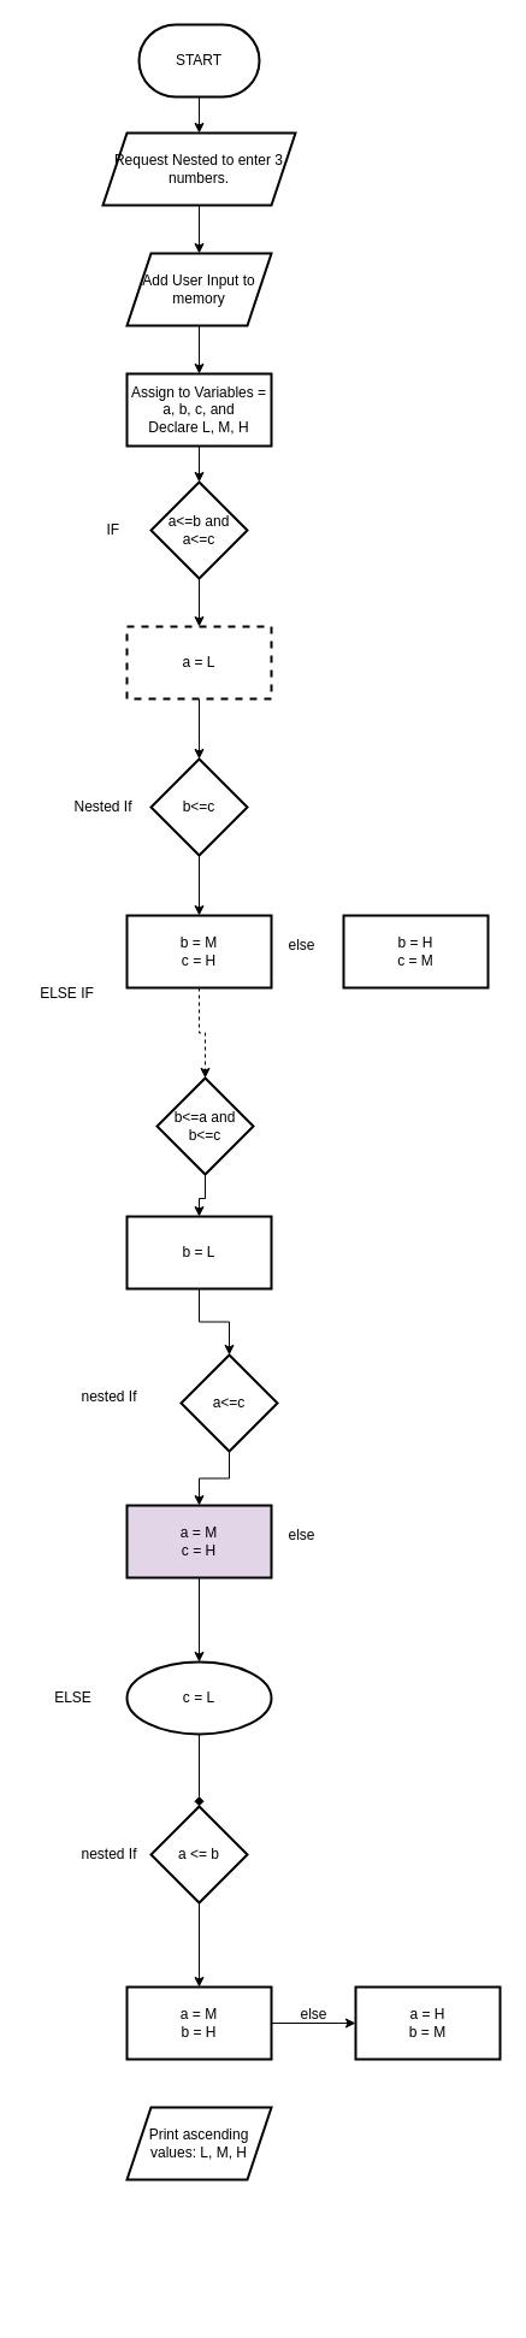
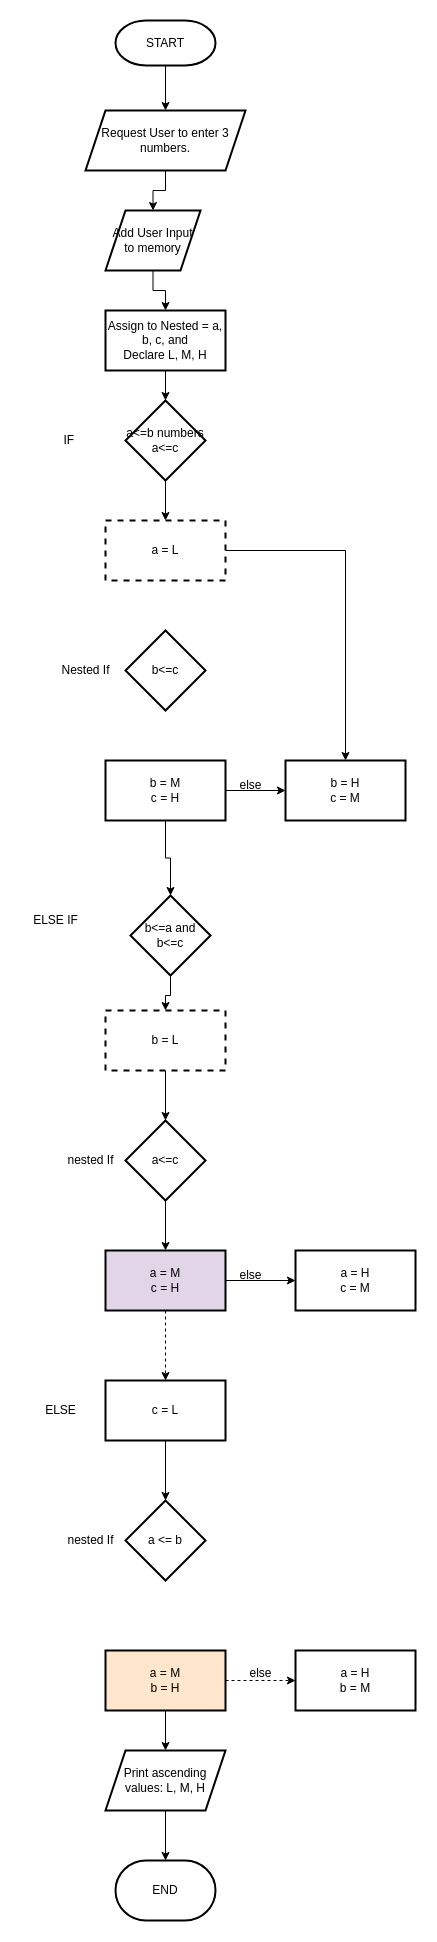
- <mxCell id="3" value="START" style="strokeWidth=2;html=1;shape=mxgraph.flowchart.terminator;whiteSpace=wrap;" vertex="1" parent="1"><mxGeometry x="115" y="20" width="100" height="60" as="geometry" /></mxCell>
+ <mxCell id="3" value="START" style="strokeWidth=2;html=1;shape=mxgraph.flowchart.terminator;whiteSpace=wrap;" vertex="1" parent="1"><mxGeometry x="115" y="20" width="100" height="45" as="geometry" /></mxCell>
- <mxCell id="5" value="Request Nested to enter 3 numbers." style="shape=parallelogram;perimeter=parallelogramPerimeter;whiteSpace=wrap;html=1;fixedSize=1;strokeWidth=2;" vertex="1" parent="1"><mxGeometry x="85" y="110" width="160" height="60" as="geometry" /></mxCell>
+ <mxCell id="5" value="Request User to enter 3 numbers." style="shape=parallelogram;perimeter=parallelogramPerimeter;whiteSpace=wrap;html=1;fixedSize=1;strokeWidth=2;" vertex="1" parent="1"><mxGeometry x="85" y="110" width="160" height="60" as="geometry" /></mxCell>
- <mxCell id="8" value="Add User Input to memory" style="shape=parallelogram;perimeter=parallelogramPerimeter;whiteSpace=wrap;html=1;fixedSize=1;strokeWidth=2;" vertex="1" parent="1"><mxGeometry x="105" y="210" width="120" height="60" as="geometry" /></mxCell>
+ <mxCell id="8" value="Add User Input to memory" style="shape=parallelogram;perimeter=parallelogramPerimeter;whiteSpace=wrap;html=1;fixedSize=1;strokeWidth=2;" vertex="1" parent="1"><mxGeometry x="105" y="210" width="95" height="60" as="geometry" /></mxCell>
- <mxCell id="40" value="Assign to Variables = a, b, c, and&lt;br&gt;Declare L, M, H" style="whiteSpace=wrap;html=1;strokeWidth=2;" vertex="1" parent="1"><mxGeometry x="105" y="310" width="120" height="60" as="geometry" /></mxCell>
+ <mxCell id="40" value="Assign to Nested = a, b, c, and&lt;br&gt;Declare L, M, H" style="whiteSpace=wrap;html=1;strokeWidth=2;" vertex="1" parent="1"><mxGeometry x="105" y="310" width="120" height="60" as="geometry" /></mxCell>
- <mxCell id="41" value="IF&amp;nbsp;" style="text;html=1;resizable=0;autosize=1;align=center;verticalAlign=middle;points=[];fillColor=none;strokeColor=none;rounded=0;" vertex="1" parent="1"><mxGeometry x="75" y="425" width="40" height="30" as="geometry" /></mxCell>
+ <mxCell id="41" value="IF&amp;nbsp;" style="text;html=1;resizable=0;autosize=1;align=center;verticalAlign=middle;points=[];fillColor=none;strokeColor=none;rounded=0;" vertex="1" parent="1"><mxGeometry x="50" y="425" width="40" height="30" as="geometry" /></mxCell>
- <mxCell id="9" value="a&amp;lt;=b and a&amp;lt;=c" style="rhombus;whiteSpace=wrap;html=1;strokeWidth=2;" vertex="1" parent="1"><mxGeometry x="125" y="400" width="80" height="80" as="geometry" /></mxCell>
+ <mxCell id="9" value="a&amp;lt;=b numbers a&amp;lt;=c" style="rhombus;whiteSpace=wrap;html=1;strokeWidth=2;" vertex="1" parent="1"><mxGeometry x="125" y="400" width="80" height="80" as="geometry" /></mxCell>
- <mxCell id="11" value="" style="edgeStyle=orthogonalEdgeStyle;rounded=0;orthogonalLoop=1;jettySize=auto;html=1;" edge="1" parent="1" source="12" target="14"><mxGeometry relative="1" as="geometry" /></mxCell>
+ <mxCell id="11" value="" style="edgeStyle=orthogonalEdgeStyle;rounded=0;orthogonalLoop=1;jettySize=auto;html=1;" edge="1" parent="1" source="12" target="18"><mxGeometry relative="1" as="geometry" /></mxCell>
- <mxCell id="13" value="" style="edgeStyle=orthogonalEdgeStyle;rounded=0;orthogonalLoop=1;jettySize=auto;html=1;" edge="1" parent="1" source="14" target="17"><mxGeometry relative="1" as="geometry" /></mxCell>
+ <mxCell id="15" value="" style="edgeStyle=orthogonalEdgeStyle;rounded=0;orthogonalLoop=1;jettySize=auto;html=1;" edge="1" parent="1" source="17" target="18"><mxGeometry relative="1" as="geometry" /></mxCell>
- <mxCell id="44" value="ELSE IF" style="text;html=1;resizable=0;autosize=1;align=center;verticalAlign=middle;points=[];fillColor=none;strokeColor=none;rounded=0;" vertex="1" parent="1"><mxGeometry x="20" y="810" width="70" height="30" as="geometry" /></mxCell>
+ <mxCell id="44" value="ELSE IF" style="text;html=1;resizable=0;autosize=1;align=center;verticalAlign=middle;points=[];fillColor=none;strokeColor=none;rounded=0;" vertex="1" parent="1"><mxGeometry x="20" y="905" width="70" height="30" as="geometry" /></mxCell>
- <mxCell id="16" value="" style="edgeStyle=orthogonalEdgeStyle;rounded=0;orthogonalLoop=1;jettySize=auto;html=1;dashed=1;" edge="1" parent="1" source="17" target="20"><mxGeometry relative="1" as="geometry" /></mxCell>
+ <mxCell id="16" value="" style="edgeStyle=orthogonalEdgeStyle;rounded=0;orthogonalLoop=1;jettySize=auto;html=1;" edge="1" parent="1" source="17" target="20"><mxGeometry relative="1" as="geometry" /></mxCell>
- <mxCell id="22" value="b = L" style="whiteSpace=wrap;html=1;strokeWidth=2;" vertex="1" parent="1"><mxGeometry x="105" y="1010" width="120" height="60" as="geometry" /></mxCell>
+ <mxCell id="22" value="b = L" style="whiteSpace=wrap;html=1;strokeWidth=2;dashed=1;" vertex="1" parent="1"><mxGeometry x="105" y="1010" width="120" height="60" as="geometry" /></mxCell>
- <mxCell id="24" value="a&amp;lt;=c" style="rhombus;whiteSpace=wrap;html=1;strokeWidth=2;" vertex="1" parent="1"><mxGeometry x="150" y="1125" width="80" height="80" as="geometry" /></mxCell>
+ <mxCell id="24" value="a&amp;lt;=c" style="rhombus;whiteSpace=wrap;html=1;strokeWidth=2;" vertex="1" parent="1"><mxGeometry x="125" y="1120" width="80" height="80" as="geometry" /></mxCell>
+ <mxCell id="25" value="" style="edgeStyle=orthogonalEdgeStyle;rounded=0;orthogonalLoop=1;jettySize=auto;html=1;" edge="1" parent="1" source="27" target="28"><mxGeometry relative="1" as="geometry" /></mxCell>
+ <mxCell id="28" value="a = H&lt;br&gt;c = M" style="whiteSpace=wrap;html=1;strokeWidth=2;" vertex="1" parent="1"><mxGeometry x="295" y="1250" width="120" height="60" as="geometry" /></mxCell>
- <mxCell id="26" value="" style="edgeStyle=orthogonalEdgeStyle;rounded=0;orthogonalLoop=1;jettySize=auto;html=1;" edge="1" parent="1" source="27" target="30"><mxGeometry relative="1" as="geometry" /></mxCell>
+ <mxCell id="26" value="" style="edgeStyle=orthogonalEdgeStyle;rounded=0;orthogonalLoop=1;jettySize=auto;html=1;dashed=1;" edge="1" parent="1" source="27" target="30"><mxGeometry relative="1" as="geometry" /></mxCell>
- <mxCell id="30" value="c = L" style="ellipse;whiteSpace=wrap;html=1;strokeWidth=2;" vertex="1" parent="1"><mxGeometry x="105" y="1380" width="120" height="60" as="geometry" /></mxCell>
+ <mxCell id="30" value="c = L" style="whiteSpace=wrap;html=1;strokeWidth=2;" vertex="1" parent="1"><mxGeometry x="105" y="1380" width="120" height="60" as="geometry" /></mxCell>
- <mxCell id="29" value="" style="edgeStyle=orthogonalEdgeStyle;rounded=0;orthogonalLoop=1;jettySize=auto;html=1;endArrow=diamond;" edge="1" parent="1" source="30" target="32"><mxGeometry relative="1" as="geometry" /></mxCell>
+ <mxCell id="29" value="" style="edgeStyle=orthogonalEdgeStyle;rounded=0;orthogonalLoop=1;jettySize=auto;html=1;" edge="1" parent="1" source="30" target="32"><mxGeometry relative="1" as="geometry" /></mxCell>
- <mxCell id="31" value="" style="edgeStyle=orthogonalEdgeStyle;rounded=0;orthogonalLoop=1;jettySize=auto;html=1;" edge="1" parent="1" source="32" target="35"><mxGeometry relative="1" as="geometry" /></mxCell>
- <mxCell id="35" value="a = M&lt;br&gt;b = H" style="whiteSpace=wrap;html=1;strokeWidth=2;" vertex="1" parent="1"><mxGeometry x="105" y="1650" width="120" height="60" as="geometry" /></mxCell>
+ <mxCell id="35" value="a = M&lt;br&gt;b = H" style="whiteSpace=wrap;html=1;strokeWidth=2;fillColor=#ffe6cc;" vertex="1" parent="1"><mxGeometry x="105" y="1650" width="120" height="60" as="geometry" /></mxCell>
- <mxCell id="33" value="" style="edgeStyle=orthogonalEdgeStyle;rounded=0;orthogonalLoop=1;jettySize=auto;html=1;" edge="1" parent="1" source="35" target="36"><mxGeometry relative="1" as="geometry" /></mxCell>
+ <mxCell id="33" value="" style="edgeStyle=orthogonalEdgeStyle;rounded=0;orthogonalLoop=1;jettySize=auto;html=1;dashed=1;" edge="1" parent="1" source="35" target="36"><mxGeometry relative="1" as="geometry" /></mxCell>
+ <mxCell id="34" value="" style="edgeStyle=orthogonalEdgeStyle;rounded=0;orthogonalLoop=1;jettySize=auto;html=1;" edge="1" parent="1" source="35" target="38"><mxGeometry relative="1" as="geometry" /></mxCell>
+ <mxCell id="37" value="" style="edgeStyle=orthogonalEdgeStyle;rounded=0;orthogonalLoop=1;jettySize=auto;html=1;" edge="1" parent="1" source="38" target="39"><mxGeometry relative="1" as="geometry" /></mxCell>
+ <mxCell id="39" value="END" style="strokeWidth=2;html=1;shape=mxgraph.flowchart.terminator;whiteSpace=wrap;" vertex="1" parent="1"><mxGeometry x="115" y="1860" width="100" height="60" as="geometry" /></mxCell>
